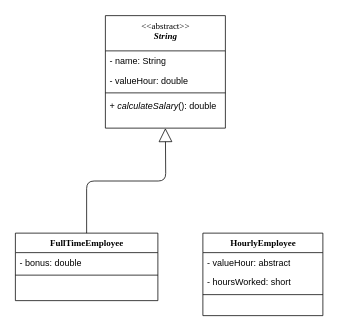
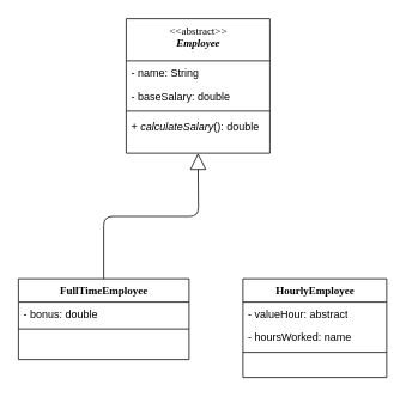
- <mxCell id="5" value="&lt;span style=&quot;font-weight: normal;&quot;&gt;&amp;lt;&amp;lt;abstract&amp;gt;&amp;gt;&lt;/span&gt;&lt;div&gt;&lt;i&gt;String&lt;/i&gt;&lt;/div&gt;" style="swimlane;html=1;fontStyle=1;align=center;verticalAlign=top;childLayout=stackLayout;horizontal=1;startSize=47;horizontalStack=0;resizeParent=1;resizeLast=0;collapsible=1;marginBottom=0;swimlaneFillColor=#ffffff;rounded=0;shadow=0;comic=0;labelBackgroundColor=none;strokeWidth=1;fillColor=none;fontFamily=Verdana;fontSize=12" vertex="1" parent="1"><mxGeometry x="140" y="20" width="160" height="150" as="geometry"><mxRectangle x="400" y="70" width="130" height="47" as="alternateBounds" /></mxGeometry></mxCell>
+ <mxCell id="5" value="&lt;span style=&quot;font-weight: normal;&quot;&gt;&amp;lt;&amp;lt;abstract&amp;gt;&amp;gt;&lt;/span&gt;&lt;div&gt;&lt;i&gt;Employee&lt;/i&gt;&lt;/div&gt;" style="swimlane;html=1;fontStyle=1;align=center;verticalAlign=top;childLayout=stackLayout;horizontal=1;startSize=47;horizontalStack=0;resizeParent=1;resizeLast=0;collapsible=1;marginBottom=0;swimlaneFillColor=#ffffff;rounded=0;shadow=0;comic=0;labelBackgroundColor=none;strokeWidth=1;fillColor=none;fontFamily=Verdana;fontSize=12" vertex="1" parent="1"><mxGeometry x="140" y="20" width="160" height="150" as="geometry"><mxRectangle x="400" y="70" width="130" height="47" as="alternateBounds" /></mxGeometry></mxCell>
- <mxCell id="7" value="- valueHour: double" style="text;html=1;strokeColor=none;fillColor=none;align=left;verticalAlign=top;spacingLeft=4;spacingRight=4;whiteSpace=wrap;overflow=hidden;rotatable=0;points=[[0,0.5],[1,0.5]];portConstraint=eastwest;" vertex="1" parent="5"><mxGeometry y="73" width="160" height="26" as="geometry" /></mxCell>
+ <mxCell id="7" value="- baseSalary: double" style="text;html=1;strokeColor=none;fillColor=none;align=left;verticalAlign=top;spacingLeft=4;spacingRight=4;whiteSpace=wrap;overflow=hidden;rotatable=0;points=[[0,0.5],[1,0.5]];portConstraint=eastwest;" vertex="1" parent="5"><mxGeometry y="73" width="160" height="26" as="geometry" /></mxCell>
- <mxCell id="12" value="- hoursWorked: short" style="text;html=1;strokeColor=none;fillColor=none;align=left;verticalAlign=top;spacingLeft=4;spacingRight=4;whiteSpace=wrap;overflow=hidden;rotatable=0;points=[[0,0.5],[1,0.5]];portConstraint=eastwest;" vertex="1" parent="10"><mxGeometry y="52" width="160" height="26" as="geometry" /></mxCell>
+ <mxCell id="12" value="- hoursWorked: name" style="text;html=1;strokeColor=none;fillColor=none;align=left;verticalAlign=top;spacingLeft=4;spacingRight=4;whiteSpace=wrap;overflow=hidden;rotatable=0;points=[[0,0.5],[1,0.5]];portConstraint=eastwest;" vertex="1" parent="10"><mxGeometry y="52" width="160" height="26" as="geometry" /></mxCell>
